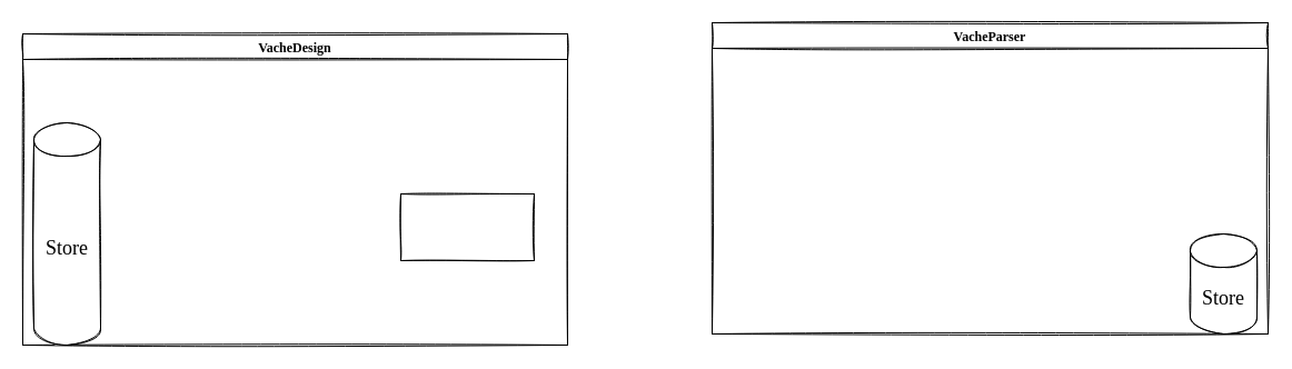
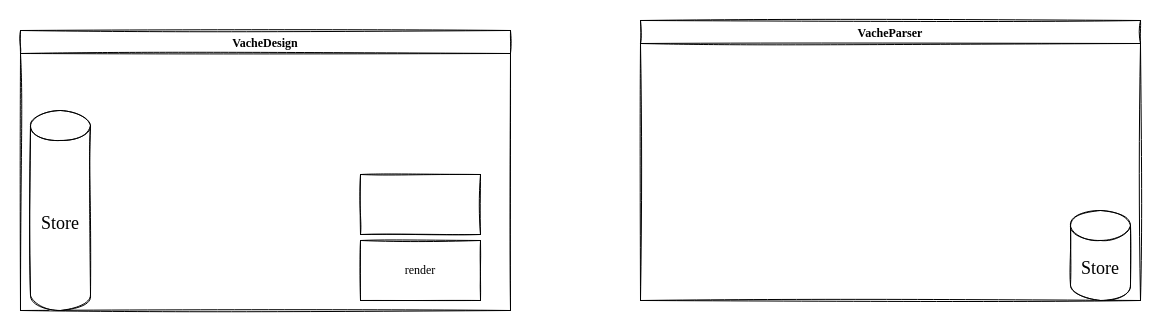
+ <mxCell id="4" value="render" style="rounded=0;whiteSpace=wrap;html=1;sketch=1;fontFamily=Comic Sans MS;" vertex="1" parent="2"><mxGeometry x="340" y="210" width="120" height="60" as="geometry" /></mxCell>
